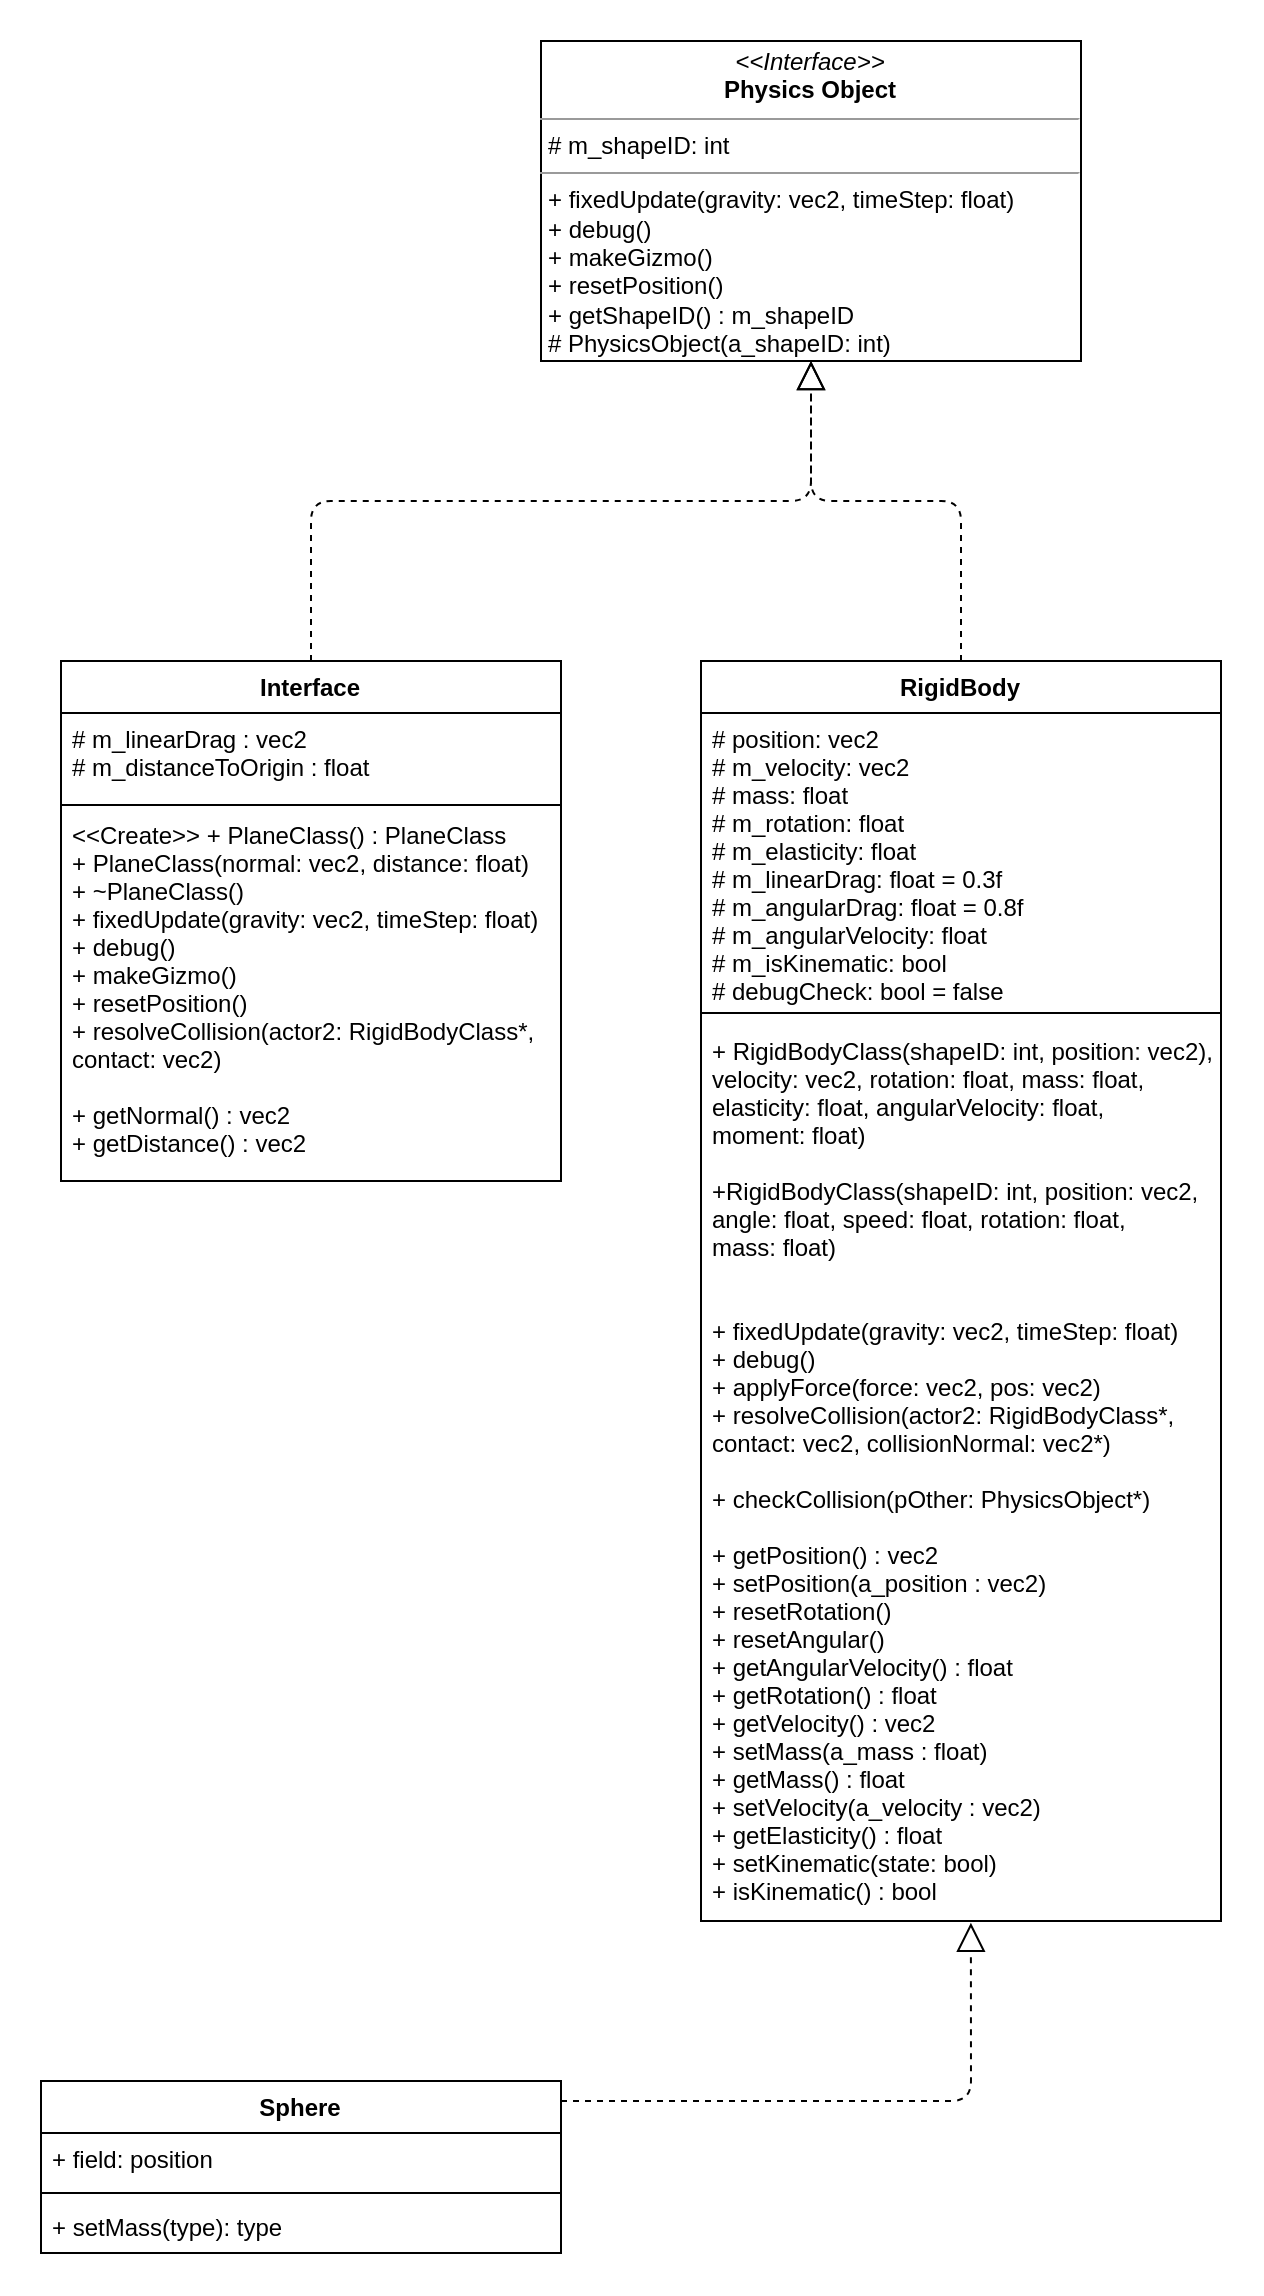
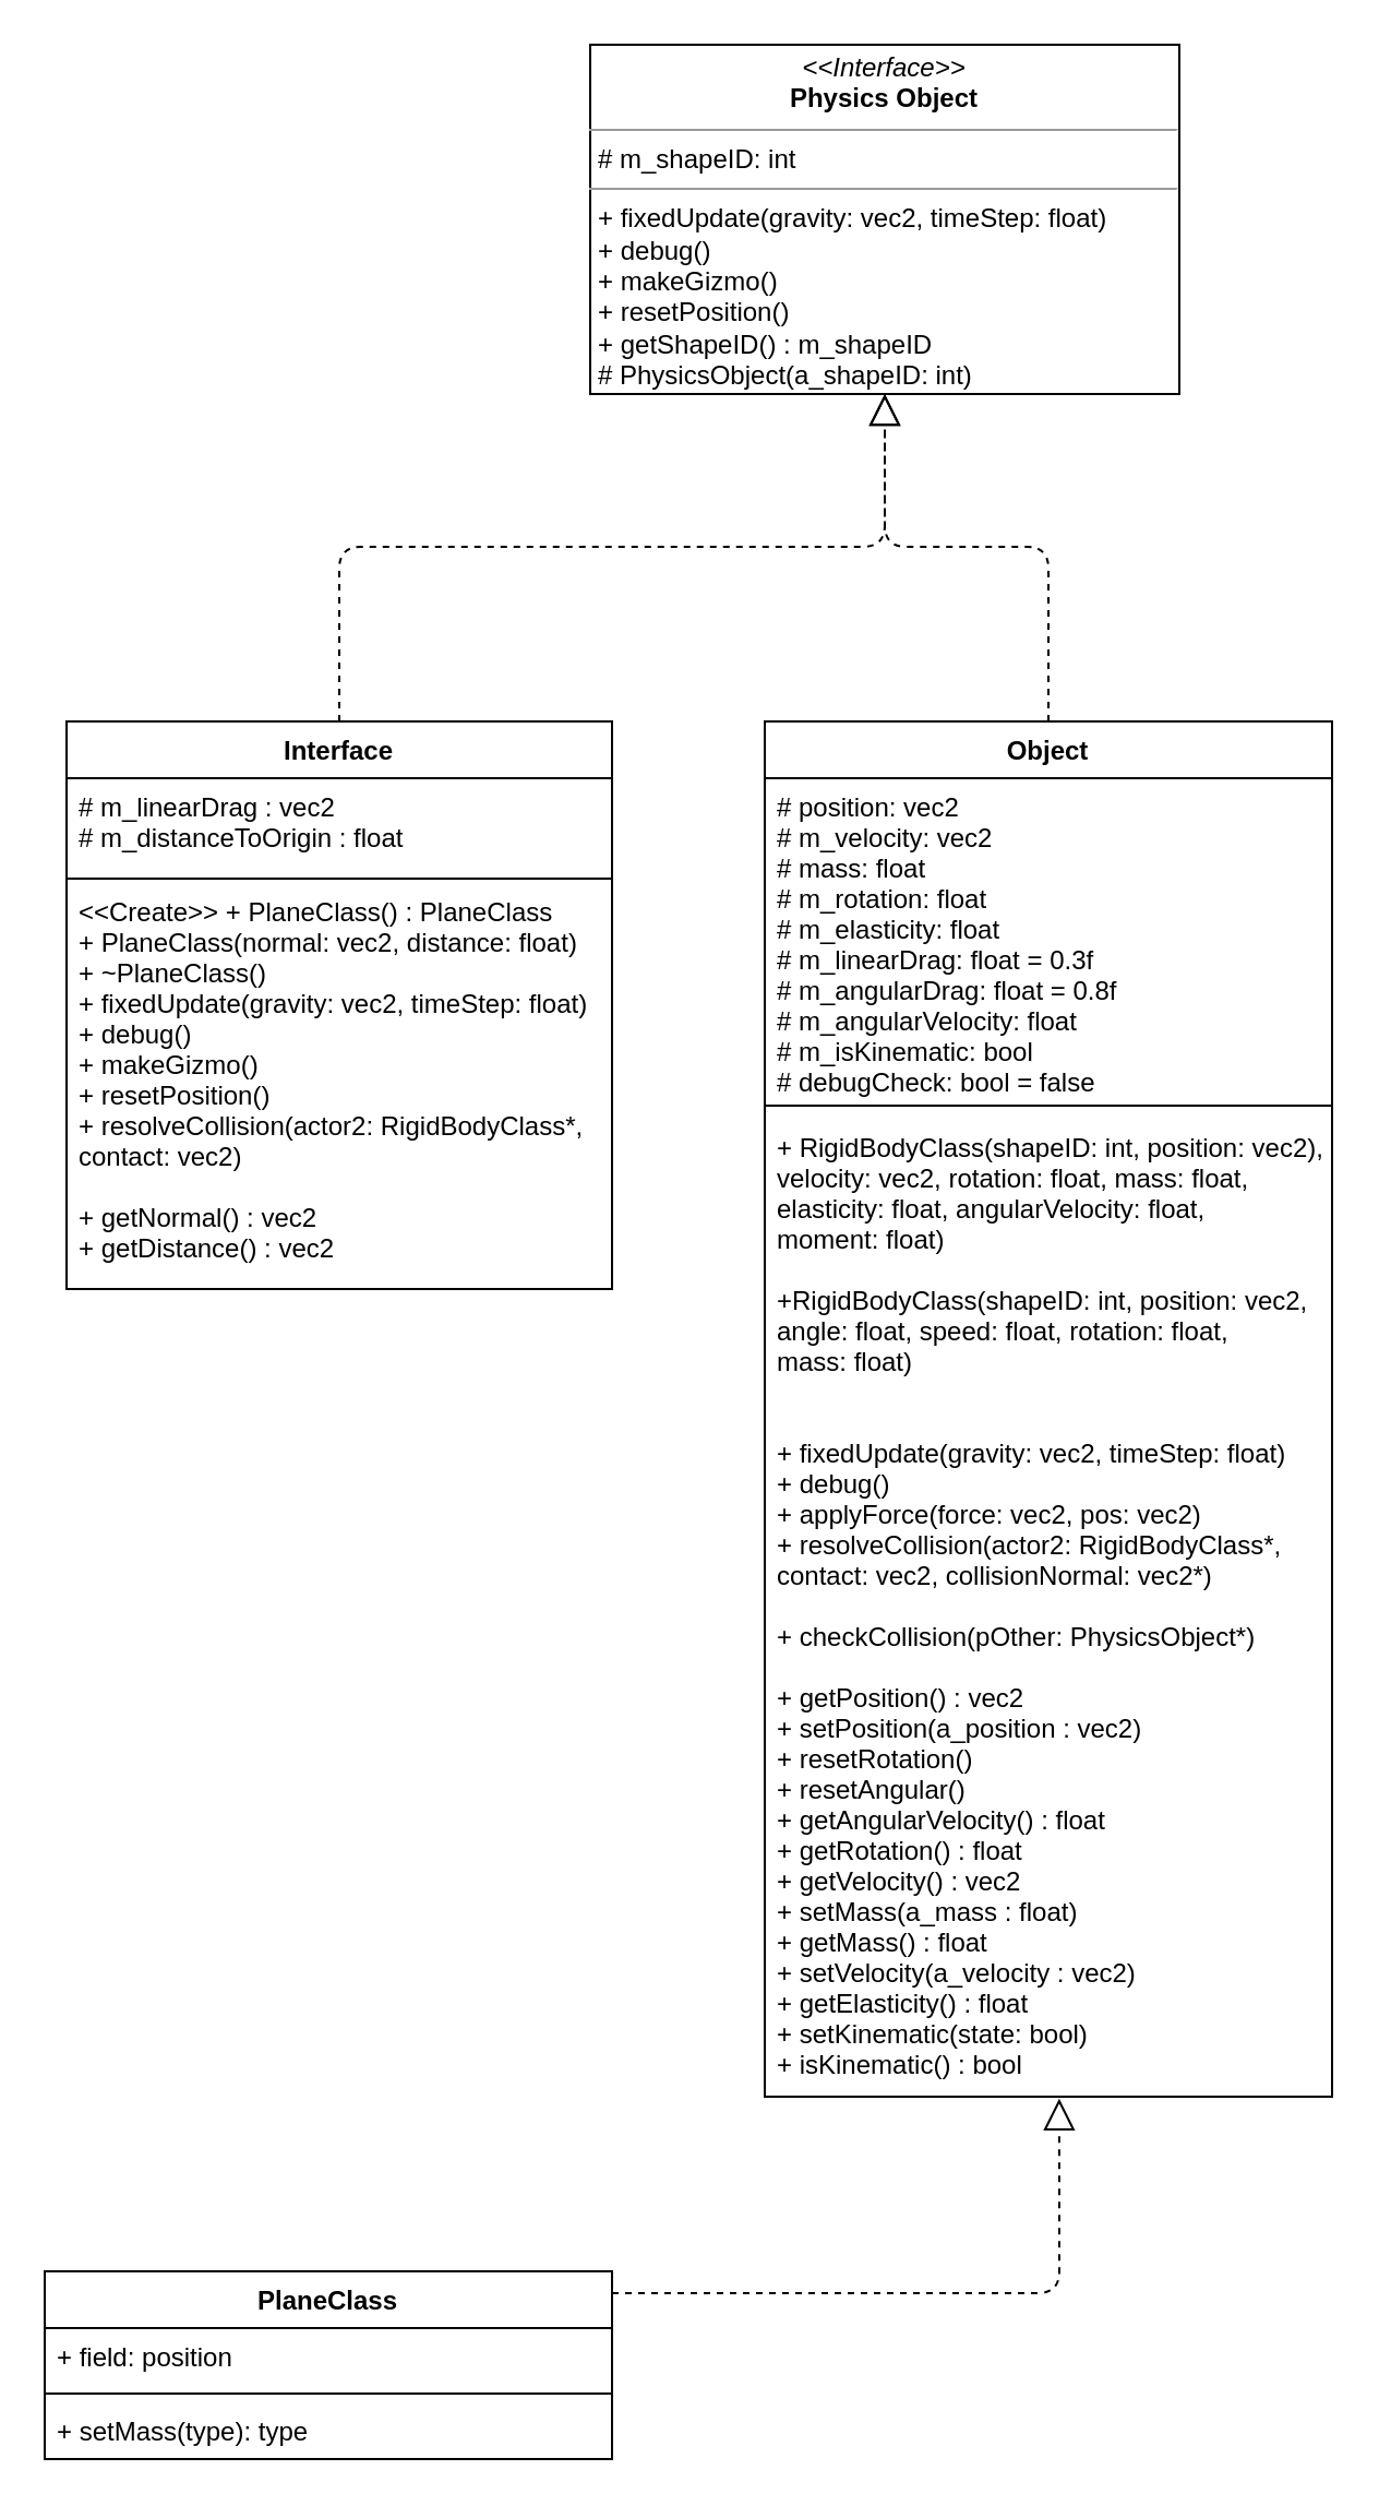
- <mxCell id="9" value="RigidBody" style="swimlane;fontStyle=1;align=center;verticalAlign=top;childLayout=stackLayout;horizontal=1;startSize=26;horizontalStack=0;resizeParent=1;resizeParentMax=0;resizeLast=0;collapsible=1;marginBottom=0;" vertex="1" parent="1"><mxGeometry x="350" y="330" width="260" height="630" as="geometry"><mxRectangle x="350" y="720" width="90" height="26" as="alternateBounds" /></mxGeometry></mxCell>
+ <mxCell id="9" value="Object" style="swimlane;fontStyle=1;align=center;verticalAlign=top;childLayout=stackLayout;horizontal=1;startSize=26;horizontalStack=0;resizeParent=1;resizeParentMax=0;resizeLast=0;collapsible=1;marginBottom=0;" vertex="1" parent="1"><mxGeometry x="350" y="330" width="260" height="630" as="geometry"><mxRectangle x="350" y="720" width="90" height="26" as="alternateBounds" /></mxGeometry></mxCell>
- <mxCell id="14" value="Sphere" style="swimlane;fontStyle=1;align=center;verticalAlign=top;childLayout=stackLayout;horizontal=1;startSize=26;horizontalStack=0;resizeParent=1;resizeParentMax=0;resizeLast=0;collapsible=1;marginBottom=0;" vertex="1" parent="1"><mxGeometry x="20" y="1040" width="260" height="86" as="geometry" /></mxCell>
+ <mxCell id="14" value="PlaneClass" style="swimlane;fontStyle=1;align=center;verticalAlign=top;childLayout=stackLayout;horizontal=1;startSize=26;horizontalStack=0;resizeParent=1;resizeParentMax=0;resizeLast=0;collapsible=1;marginBottom=0;" vertex="1" parent="1"><mxGeometry x="20" y="1040" width="260" height="86" as="geometry" /></mxCell>
